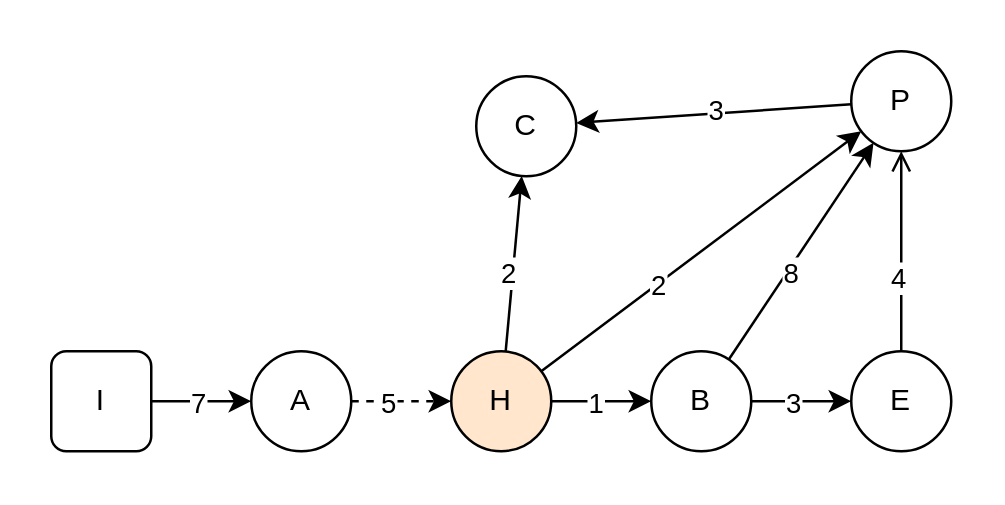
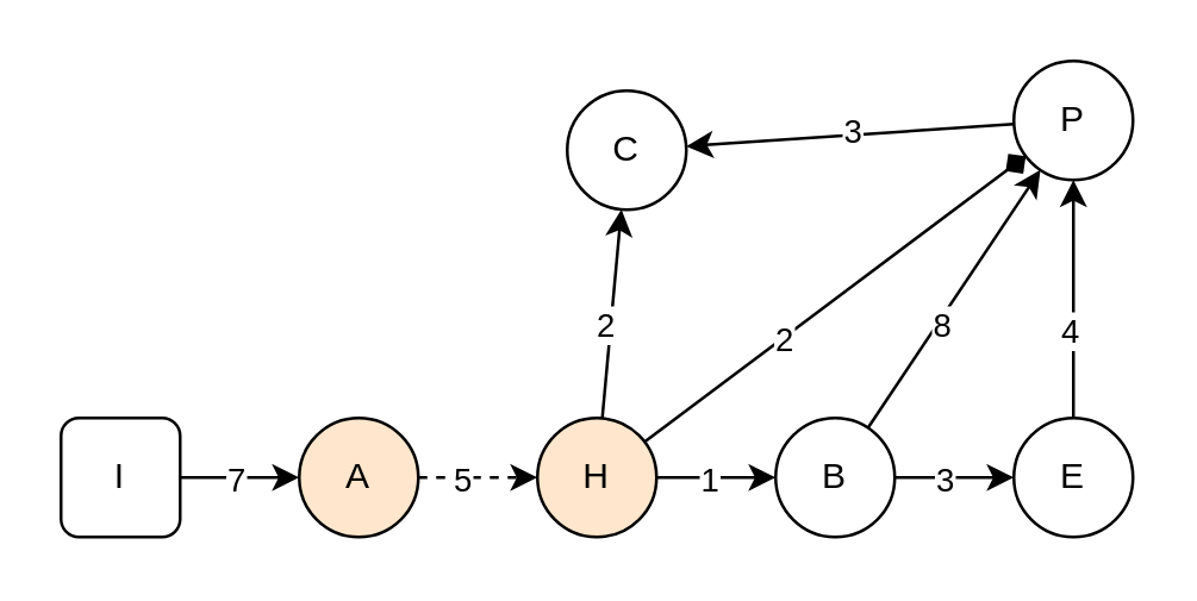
- <mxCell id="16" style="rounded=0;orthogonalLoop=1;jettySize=auto;html=1;" edge="1" parent="1" source="8" target="21"><mxGeometry relative="1" as="geometry"><mxPoint x="265.858" y="225.858" as="targetPoint" /></mxGeometry></mxCell>
+ <mxCell id="16" style="rounded=0;orthogonalLoop=1;jettySize=auto;html=1;endArrow=diamond;" edge="1" parent="1" source="8" target="21"><mxGeometry relative="1" as="geometry"><mxPoint x="265.858" y="225.858" as="targetPoint" /></mxGeometry></mxCell>
- <mxCell id="22" style="rounded=0;orthogonalLoop=1;jettySize=auto;html=1;endArrow=open;" edge="1" parent="1" source="18" target="21"><mxGeometry relative="1" as="geometry"><mxPoint x="420" y="160" as="targetPoint" /></mxGeometry></mxCell>
+ <mxCell id="22" style="rounded=0;orthogonalLoop=1;jettySize=auto;html=1;" edge="1" parent="1" source="18" target="21"><mxGeometry relative="1" as="geometry"><mxPoint x="420" y="160" as="targetPoint" /></mxGeometry></mxCell>
- <mxCell id="5" value="A" style="ellipse;whiteSpace=wrap;html=1;aspect=fixed;" vertex="1" parent="1"><mxGeometry x="100" y="140" width="40" height="40" as="geometry" /></mxCell>
+ <mxCell id="5" value="A" style="ellipse;whiteSpace=wrap;html=1;aspect=fixed;fillColor=#ffe6cc;" vertex="1" parent="1"><mxGeometry x="100" y="140" width="40" height="40" as="geometry" /></mxCell>
